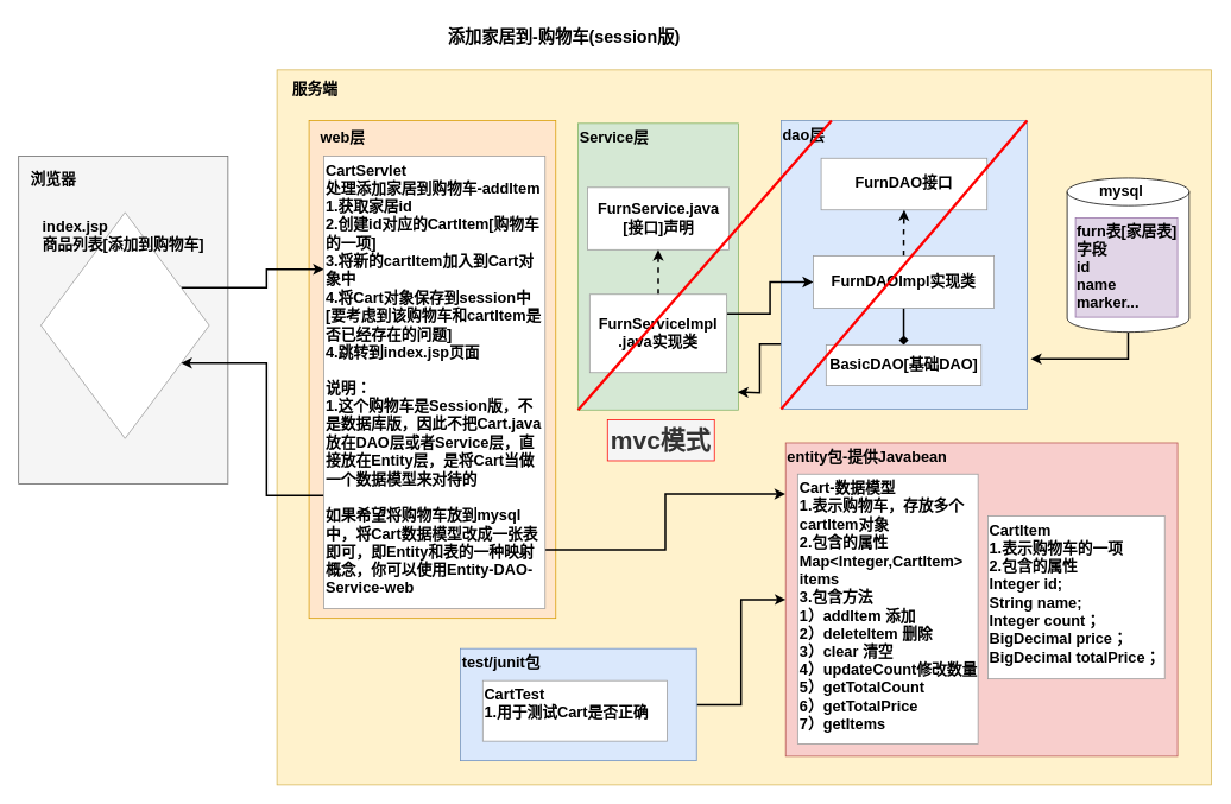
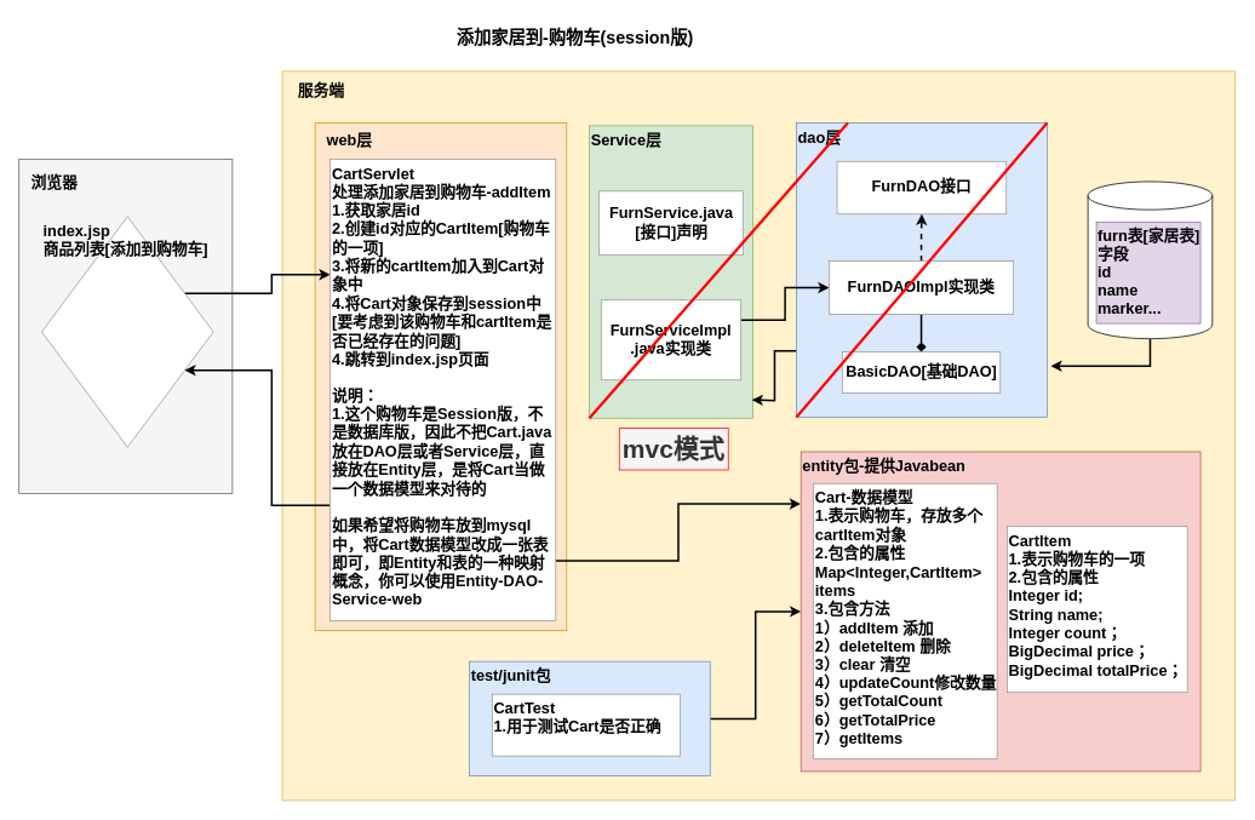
- <mxCell id="23" value="mysql" style="text;html=1;strokeColor=none;fillColor=none;align=center;verticalAlign=middle;whiteSpace=wrap;rounded=0;labelBorderColor=none;fontSize=17;fontStyle=1" parent="1" vertex="1"><mxGeometry x="1227.5" y="199.5" width="60" height="30" as="geometry" /></mxCell>
- <mxCell id="15" style="edgeStyle=orthogonalEdgeStyle;rounded=0;orthogonalLoop=1;jettySize=auto;html=1;exitX=0.5;exitY=0;exitDx=0;exitDy=0;fontSize=17;dashed=1;strokeWidth=2;" parent="1" source="17" target="14" edge="1"><mxGeometry relative="1" as="geometry" /></mxCell>
